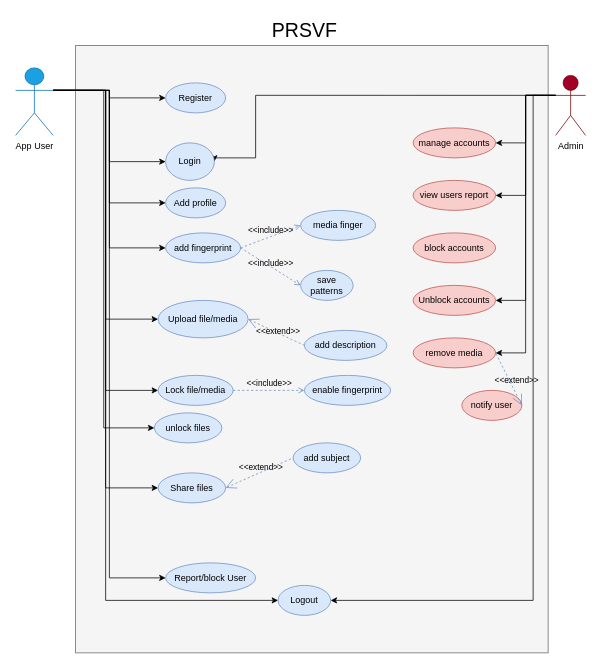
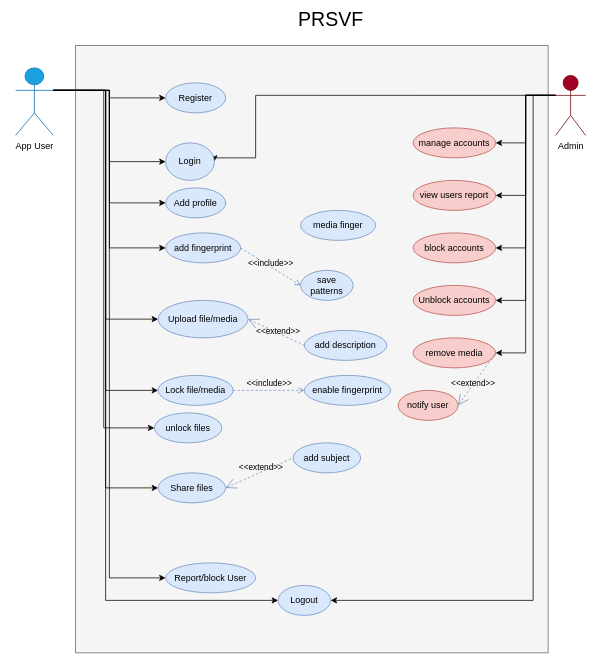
- <mxCell id="36" value="PRSVF" style="text;html=1;align=center;verticalAlign=middle;resizable=0;points=[];autosize=1;strokeColor=none;fillColor=none;fontSize=26;" vertex="1" parent="1"><mxGeometry x="355" width="100" height="40" as="geometry" y="20" /></mxCell>
+ <mxCell id="36" value="PRSVF" style="text;html=1;align=center;verticalAlign=middle;resizable=0;points=[];autosize=1;strokeColor=none;fillColor=none;fontSize=26;" vertex="1" parent="1"><mxGeometry x="390" y="5" width="100" height="40" as="geometry" /></mxCell>
- <mxCell id="27" value="&amp;lt;&amp;lt;include&amp;gt;&amp;gt;" style="html=1;verticalAlign=bottom;labelBackgroundColor=none;endArrow=open;endFill=0;dashed=1;rounded=0;entryX=0;entryY=0.5;entryDx=0;entryDy=0;exitX=1;exitY=0.5;exitDx=0;exitDy=0;fillColor=#dae8fc;strokeColor=#6c8ebf;" edge="1" parent="1" source="24" target="25"><mxGeometry width="160" relative="1" as="geometry"><mxPoint x="210" y="350" as="sourcePoint" /><mxPoint x="370" y="350" as="targetPoint" /></mxGeometry></mxCell>
+ <mxCell id="18" style="edgeStyle=orthogonalEdgeStyle;rounded=0;orthogonalLoop=1;jettySize=auto;html=1;exitX=0;exitY=0.333;exitDx=0;exitDy=0;exitPerimeter=0;entryX=1;entryY=0.5;entryDx=0;entryDy=0;fontSize=26;" edge="1" parent="1" source="21" target="45"><mxGeometry relative="1" as="geometry" /></mxCell>
- <mxCell id="48" value="notify user" style="ellipse;whiteSpace=wrap;html=1;fillColor=#f8cecc;strokeColor=#b85450;" vertex="1" parent="1"><mxGeometry x="615" y="520" width="80" height="40" as="geometry" /></mxCell>
+ <mxCell id="48" value="notify user" style="ellipse;whiteSpace=wrap;html=1;fillColor=#f8cecc;strokeColor=#b85450;" vertex="1" parent="1"><mxGeometry x="530" y="520" width="80" height="40" as="geometry" /></mxCell>
